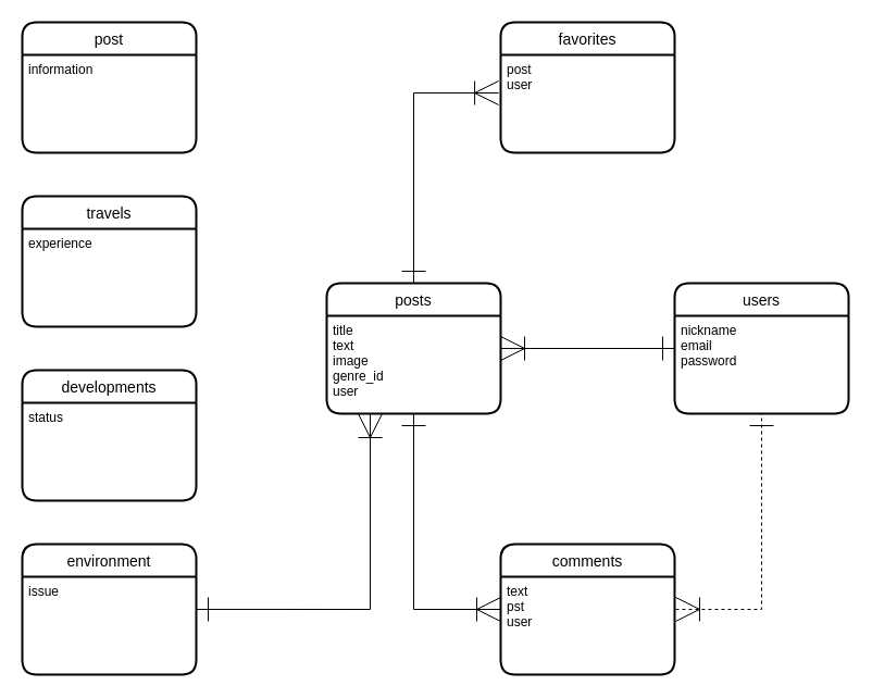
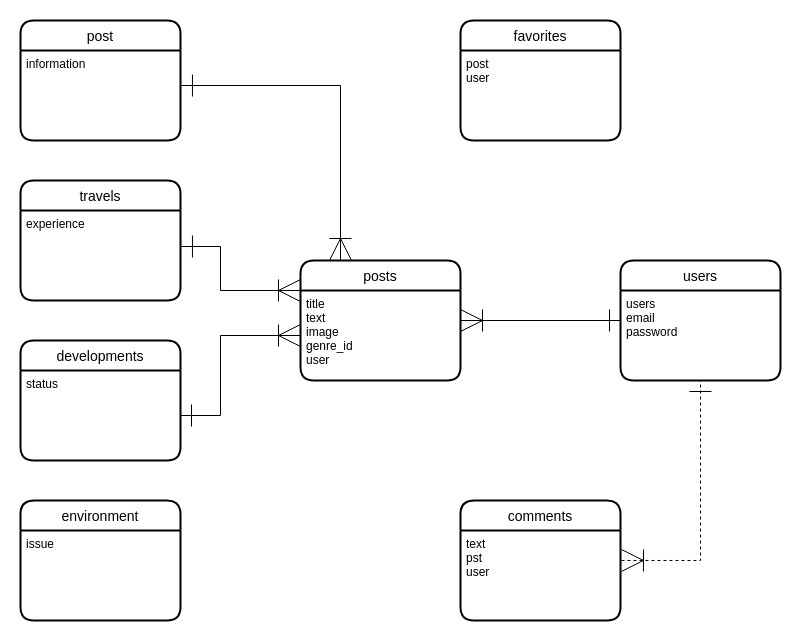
+ <mxCell id="22" value="" style="endArrow=ERone;html=1;rounded=0;entryX=1.006;entryY=0.389;entryDx=0;entryDy=0;startArrow=ERoneToMany;startFill=0;endSize=20;targetPerimeterSpacing=0;sourcePerimeterSpacing=0;strokeWidth=1;jumpSize=6;endFill=0;startSize=20;exitX=0.25;exitY=0;exitDx=0;exitDy=0;entryPerimeter=0;" edge="1" parent="1" source="4" target="11"><mxGeometry relative="1" as="geometry"><mxPoint x="470" y="105" as="sourcePoint" /><mxPoint x="390" y="270" as="targetPoint" /><Array as="points"><mxPoint x="340" y="85" /></Array></mxGeometry></mxCell>
- <mxCell id="19" value="" style="endArrow=ERone;html=1;rounded=0;entryX=0.5;entryY=0;entryDx=0;entryDy=0;startArrow=ERoneToMany;startFill=0;endSize=20;targetPerimeterSpacing=0;sourcePerimeterSpacing=0;strokeWidth=1;jumpSize=6;endFill=0;startSize=20;exitX=-0.012;exitY=0.389;exitDx=0;exitDy=0;exitPerimeter=0;" edge="1" parent="1" source="7" target="4"><mxGeometry relative="1" as="geometry"><mxPoint x="580" y="140" as="sourcePoint" /><mxPoint x="670" y="270" as="targetPoint" /><Array as="points"><mxPoint x="380" y="85" /></Array></mxGeometry></mxCell>
+ <mxCell id="23" value="" style="endArrow=ERone;html=1;rounded=0;entryX=1.006;entryY=0.4;entryDx=0;entryDy=0;startArrow=ERoneToMany;startFill=0;endSize=20;targetPerimeterSpacing=0;sourcePerimeterSpacing=0;strokeWidth=1;jumpSize=6;endFill=0;startSize=20;exitX=0;exitY=0.25;exitDx=0;exitDy=0;entryPerimeter=0;" edge="1" parent="1" source="4" target="13"><mxGeometry relative="1" as="geometry"><mxPoint x="350" y="270" as="sourcePoint" /><mxPoint x="193.04" y="95.01" as="targetPoint" /><Array as="points"><mxPoint x="220" y="290" /><mxPoint x="220" y="246" /></Array></mxGeometry></mxCell>
- <mxCell id="3" value="nickname&#10;email&#10;password" style="align=left;strokeColor=none;fillColor=none;spacingLeft=4;fontSize=12;verticalAlign=top;resizable=0;rotatable=0;part=1;" parent="2" vertex="1"><mxGeometry y="30" width="160" height="90" as="geometry" /></mxCell>
+ <mxCell id="3" value="users&#10;email&#10;password" style="align=left;strokeColor=none;fillColor=none;spacingLeft=4;fontSize=12;verticalAlign=top;resizable=0;rotatable=0;part=1;" parent="2" vertex="1"><mxGeometry y="30" width="160" height="90" as="geometry" /></mxCell>
+ <mxCell id="24" value="" style="endArrow=ERone;html=1;rounded=0;entryX=1;entryY=0.5;entryDx=0;entryDy=0;startArrow=ERoneToMany;startFill=0;endSize=20;targetPerimeterSpacing=0;sourcePerimeterSpacing=0;strokeWidth=1;jumpSize=6;endFill=0;startSize=20;exitX=0;exitY=0.5;exitDx=0;exitDy=0;" edge="1" parent="1" source="5" target="17"><mxGeometry relative="1" as="geometry"><mxPoint x="310" y="300" as="sourcePoint" /><mxPoint x="190.96" y="256" as="targetPoint" /><Array as="points"><mxPoint x="220" y="335" /><mxPoint x="220" y="415" /></Array></mxGeometry></mxCell>
- <mxCell id="21" value="" style="endArrow=ERone;html=1;rounded=0;entryX=0.5;entryY=1;entryDx=0;entryDy=0;startArrow=ERoneToMany;startFill=0;endSize=20;targetPerimeterSpacing=0;sourcePerimeterSpacing=0;strokeWidth=1;jumpSize=6;endFill=0;startSize=20;exitX=0;exitY=0.5;exitDx=0;exitDy=0;" edge="1" parent="1" source="8" target="5"><mxGeometry relative="1" as="geometry"><mxPoint x="630" y="577.98" as="sourcePoint" /><mxPoint x="710" y="390" as="targetPoint" /><Array as="points"><mxPoint x="380" y="560" /></Array></mxGeometry></mxCell>
- <mxCell id="25" value="" style="endArrow=ERone;html=1;rounded=0;entryX=1;entryY=0.333;entryDx=0;entryDy=0;startArrow=ERoneToMany;startFill=0;endSize=20;targetPerimeterSpacing=0;sourcePerimeterSpacing=0;strokeWidth=1;jumpSize=6;endFill=0;startSize=20;exitX=0.25;exitY=1;exitDx=0;exitDy=0;entryPerimeter=0;" edge="1" parent="1" source="5" target="15"><mxGeometry relative="1" as="geometry"><mxPoint x="310" y="345" as="sourcePoint" /><mxPoint x="190" y="425" as="targetPoint" /><Array as="points"><mxPoint x="340" y="560" /></Array></mxGeometry></mxCell>
